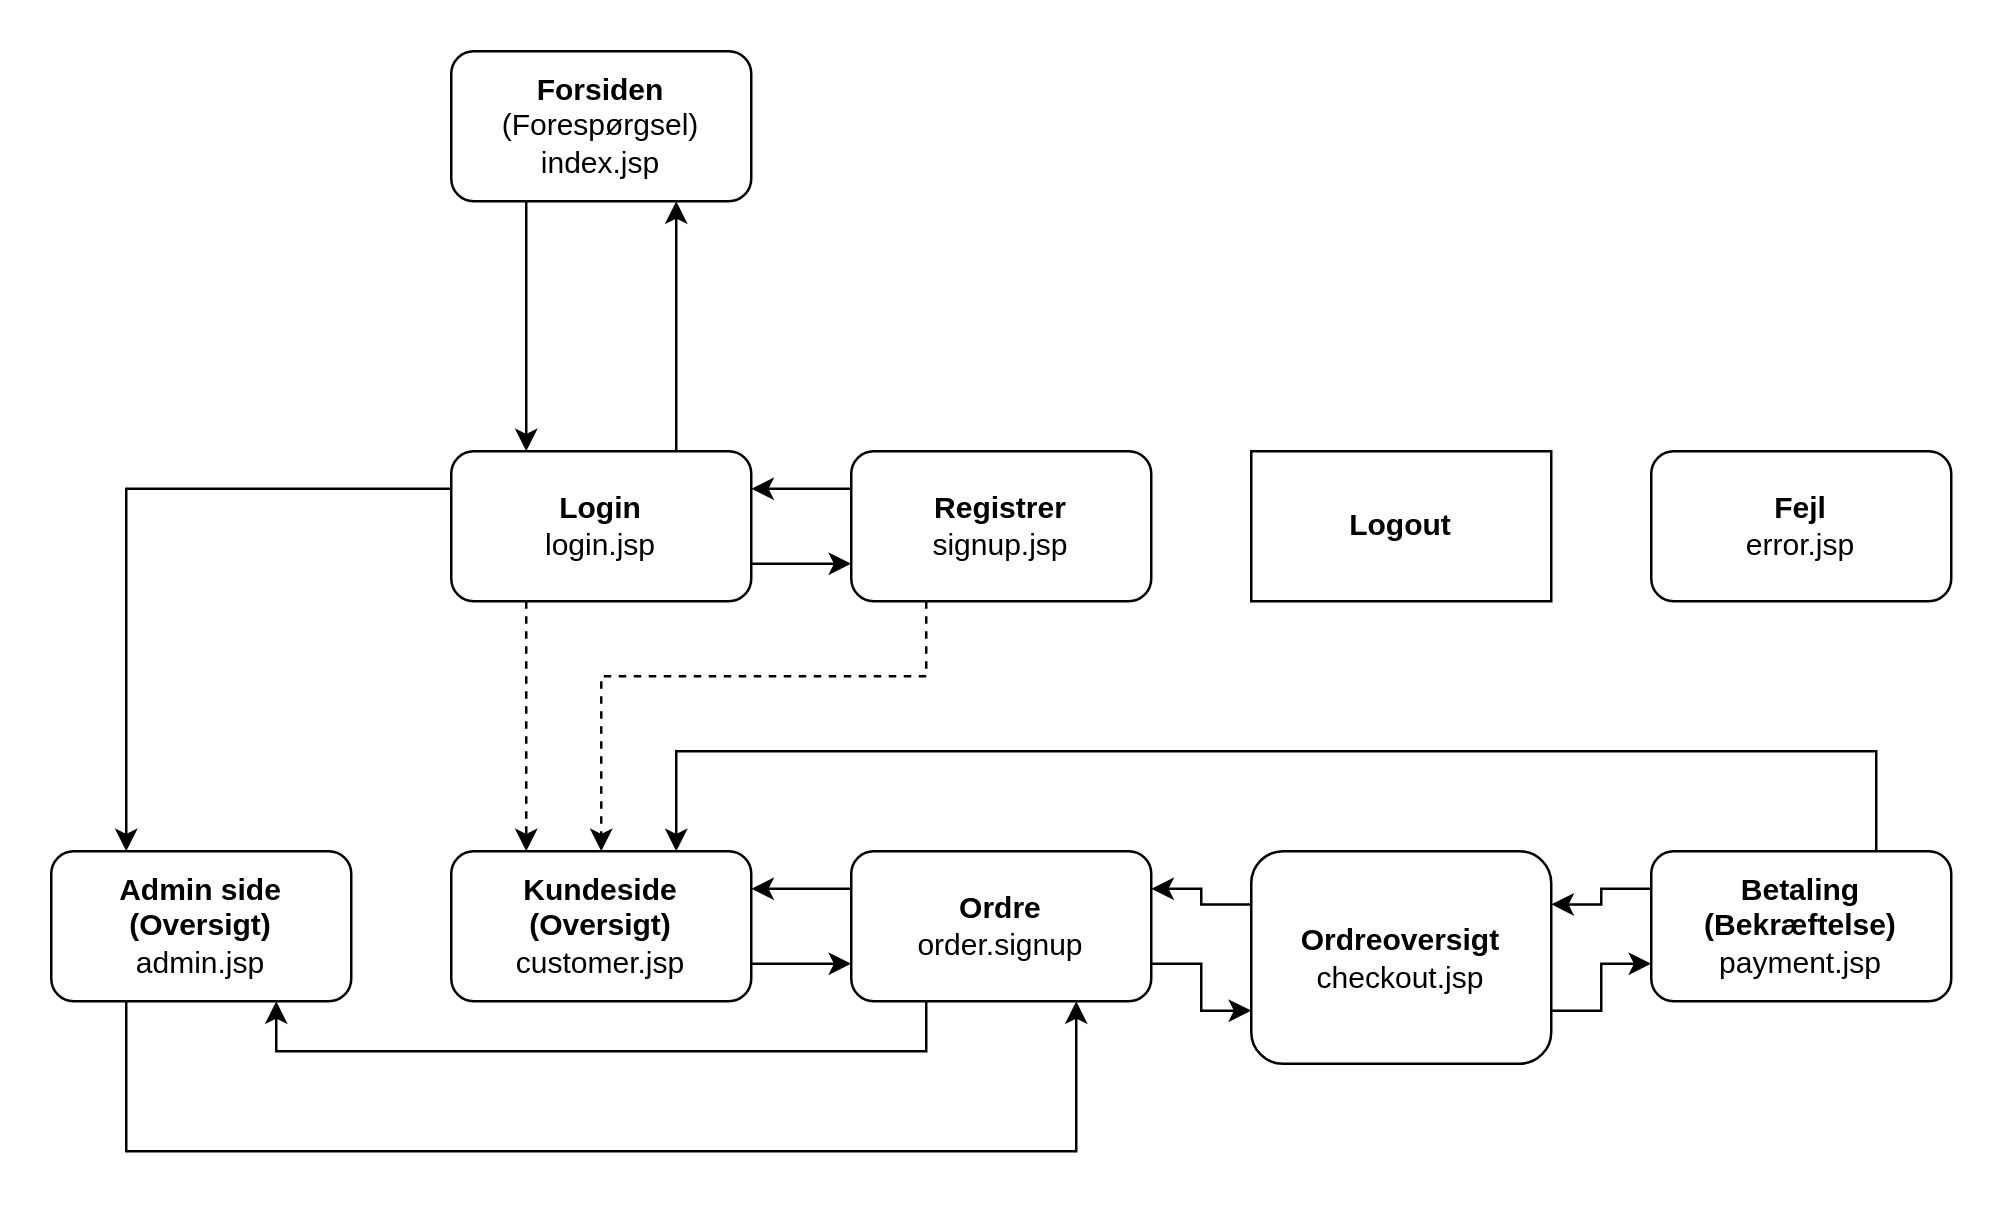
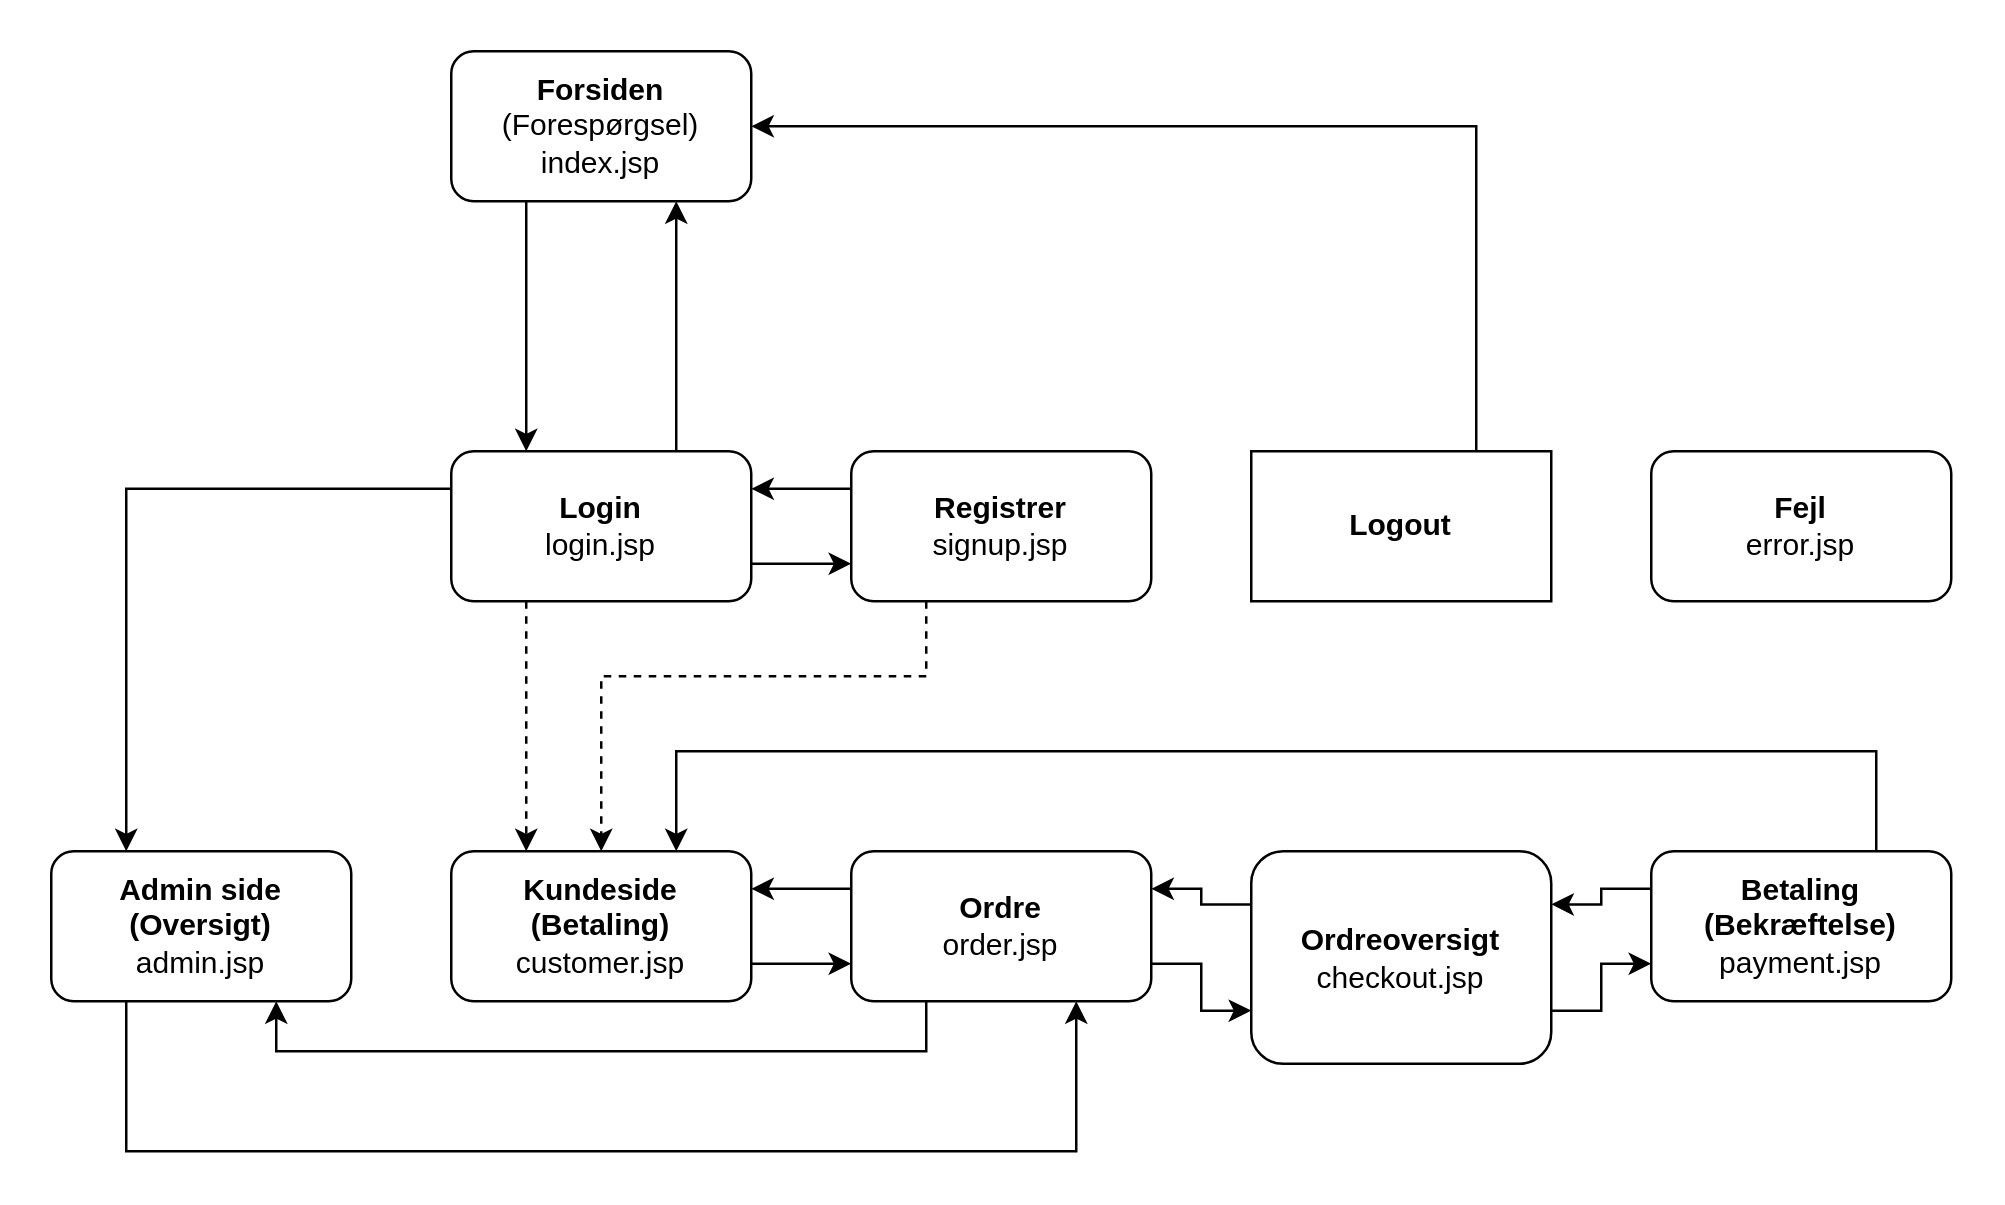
+ <mxCell id="8" style="edgeStyle=orthogonalEdgeStyle;rounded=0;jumpStyle=none;orthogonalLoop=1;jettySize=auto;html=1;exitX=0.75;exitY=0;exitDx=0;exitDy=0;entryX=1;entryY=0.5;entryDx=0;entryDy=0;" edge="1" parent="1" source="9" target="3"><mxGeometry relative="1" as="geometry" /></mxCell>
- <mxCell id="16" value="&lt;b&gt;Kundeside (Oversigt)&lt;br&gt;&lt;/b&gt;customer.jsp" style="rounded=1;whiteSpace=wrap;html=1;" parent="1" vertex="1"><mxGeometry x="180" y="340" width="120" height="60" as="geometry" /></mxCell>
+ <mxCell id="16" value="&lt;b&gt;Kundeside (Betaling)&lt;br&gt;&lt;/b&gt;customer.jsp" style="rounded=1;whiteSpace=wrap;html=1;" parent="1" vertex="1"><mxGeometry x="180" y="340" width="120" height="60" as="geometry" /></mxCell>
- <mxCell id="20" value="&lt;b&gt;Ordre&lt;br&gt;&lt;/b&gt;order.signup" style="rounded=1;whiteSpace=wrap;html=1;" parent="1" vertex="1"><mxGeometry x="340" y="340" width="120" height="60" as="geometry" /></mxCell>
+ <mxCell id="20" value="&lt;b&gt;Ordre&lt;br&gt;&lt;/b&gt;order.jsp" style="rounded=1;whiteSpace=wrap;html=1;" parent="1" vertex="1"><mxGeometry x="340" y="340" width="120" height="60" as="geometry" /></mxCell>
